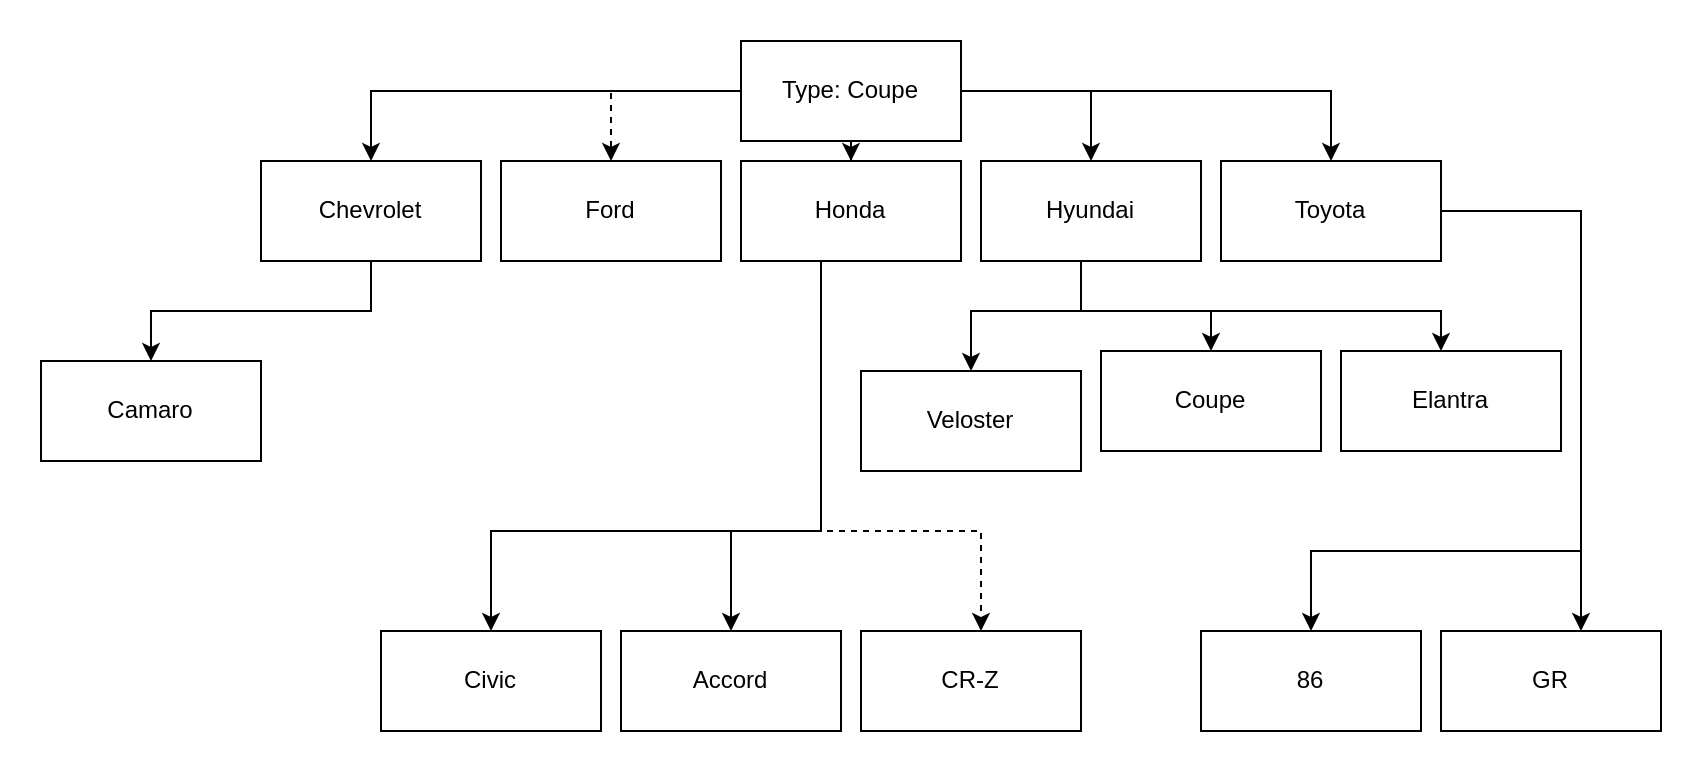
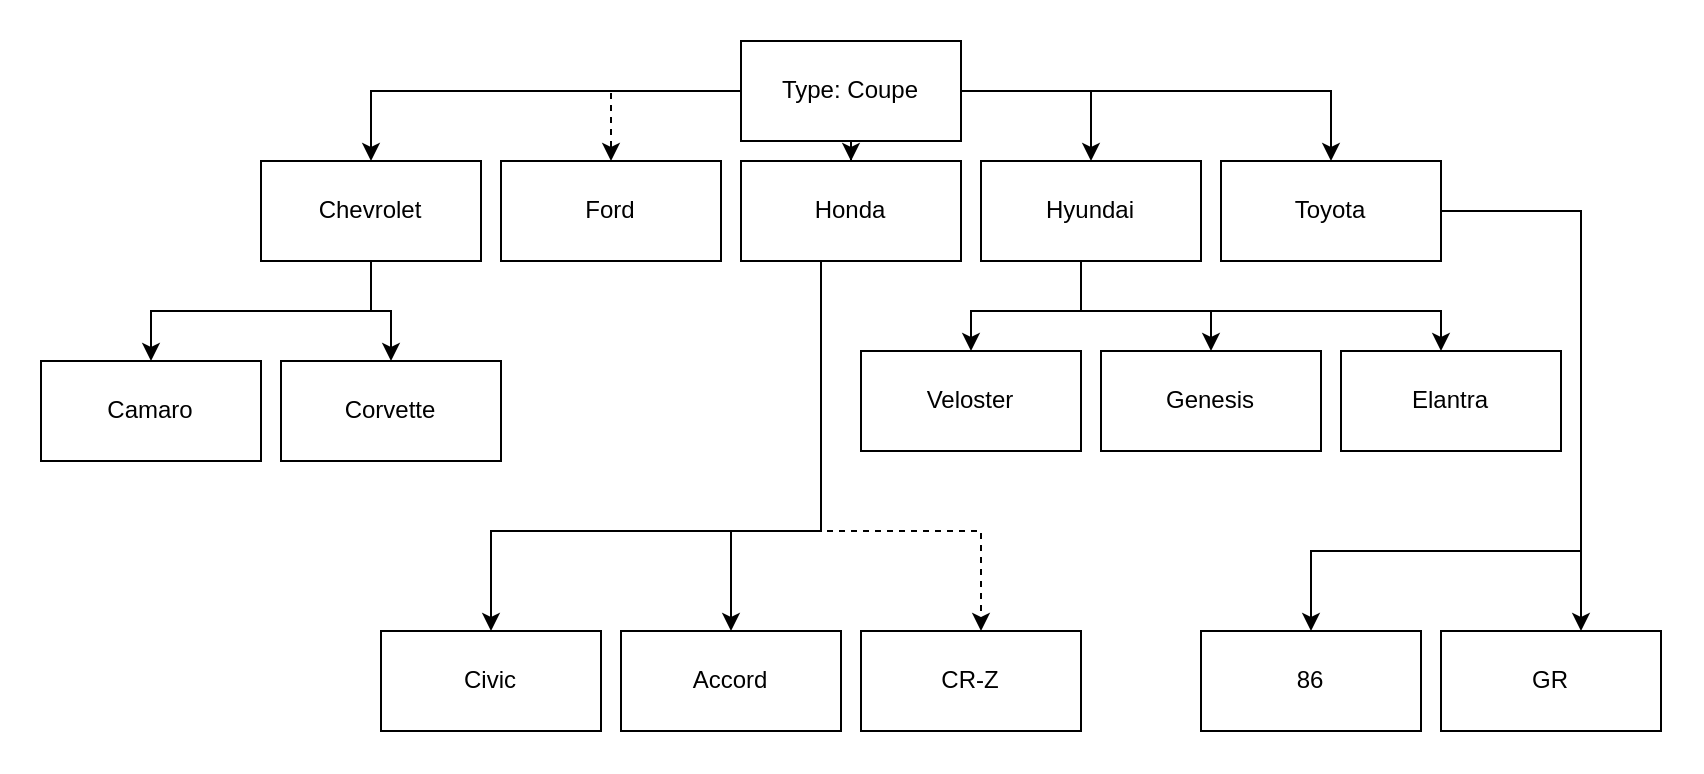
+ <mxCell id="9" style="edgeStyle=orthogonalEdgeStyle;rounded=0;orthogonalLoop=1;jettySize=auto;html=1;" edge="1" parent="1" source="10" target="24"><mxGeometry relative="1" as="geometry" /></mxCell>
- <mxCell id="29" value="Coupe" style="html=1;whiteSpace=wrap;" vertex="1" parent="1"><mxGeometry x="550" y="175" width="110" height="50" as="geometry" /></mxCell>
+ <mxCell id="29" value="Genesis" style="html=1;whiteSpace=wrap;" vertex="1" parent="1"><mxGeometry x="550" y="175" width="110" height="50" as="geometry" /></mxCell>
+ <mxCell id="24" value="Corvette" style="html=1;whiteSpace=wrap;" vertex="1" parent="1"><mxGeometry x="140" y="180" width="110" height="50" as="geometry" /></mxCell>
- <mxCell id="28" value="Veloster" style="html=1;whiteSpace=wrap;" vertex="1" parent="1"><mxGeometry x="430" y="185" width="110" height="50" as="geometry" /></mxCell>
+ <mxCell id="28" value="Veloster" style="html=1;whiteSpace=wrap;" vertex="1" parent="1"><mxGeometry x="430" y="175" width="110" height="50" as="geometry" /></mxCell>
